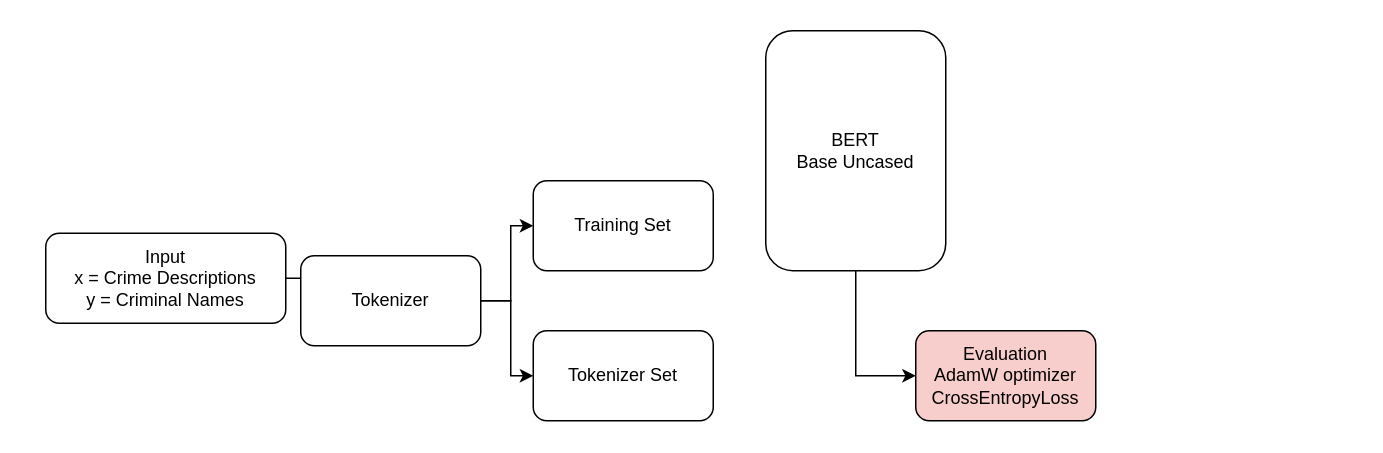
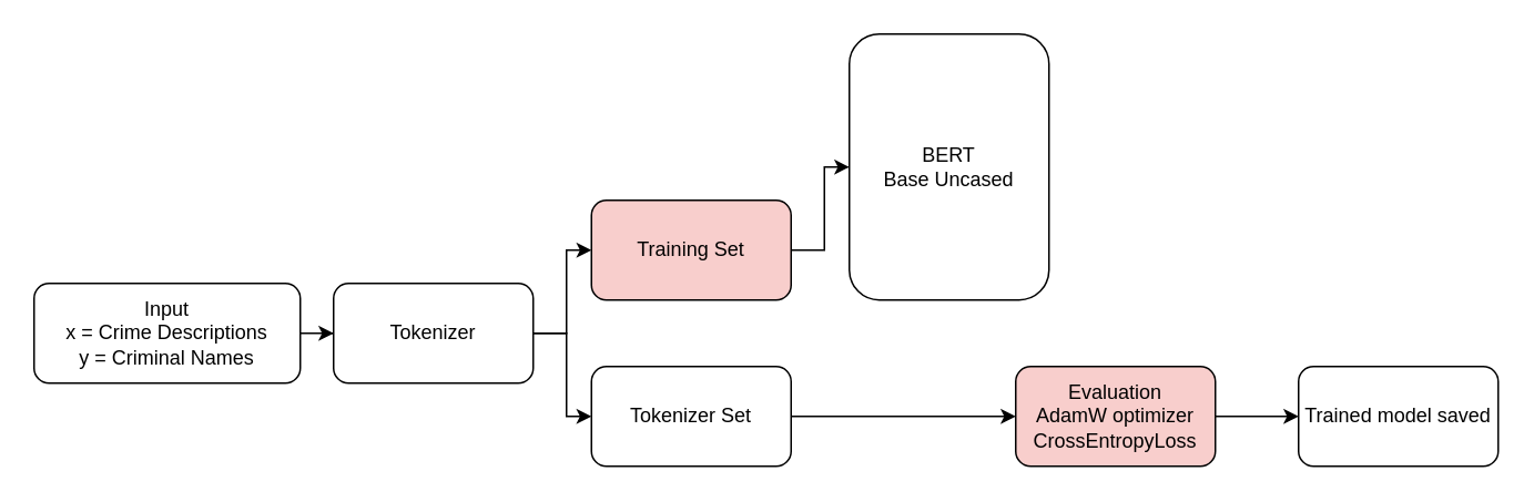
+ <mxCell id="7" style="edgeStyle=orthogonalEdgeStyle;rounded=0;orthogonalLoop=1;jettySize=auto;html=1;" edge="1" parent="1" source="8" target="12"><mxGeometry relative="1" as="geometry" /></mxCell>
- <mxCell id="8" value="Training Set" style="rounded=1;whiteSpace=wrap;html=1;" vertex="1" parent="1"><mxGeometry x="355" y="120" width="120" height="60" as="geometry" /></mxCell>
+ <mxCell id="8" value="Training Set" style="rounded=1;whiteSpace=wrap;html=1;fillColor=#f8cecc;" vertex="1" parent="1"><mxGeometry x="355" y="120" width="120" height="60" as="geometry" /></mxCell>
- <mxCell id="3" value="Input&lt;div&gt;x = Crime Descriptions&lt;/div&gt;&lt;div&gt;y = Criminal Names&lt;/div&gt;" style="rounded=1;whiteSpace=wrap;html=1;" vertex="1" parent="1"><mxGeometry x="30" y="155" width="160" height="60" as="geometry" /></mxCell>
+ <mxCell id="3" value="Input&lt;div&gt;x = Crime Descriptions&lt;/div&gt;&lt;div&gt;y = Criminal Names&lt;/div&gt;" style="rounded=1;whiteSpace=wrap;html=1;" vertex="1" parent="1"><mxGeometry x="20" y="170" width="160" height="60" as="geometry" /></mxCell>
- <mxCell id="11" style="edgeStyle=orthogonalEdgeStyle;rounded=0;orthogonalLoop=1;jettySize=auto;html=1;entryX=0;entryY=0.5;entryDx=0;entryDy=0;" edge="1" parent="1" source="12" target="14"><mxGeometry relative="1" as="geometry" /></mxCell>
+ <mxCell id="9" style="edgeStyle=orthogonalEdgeStyle;rounded=0;orthogonalLoop=1;jettySize=auto;html=1;entryX=0;entryY=0.5;entryDx=0;entryDy=0;" edge="1" parent="1" source="10" target="14"><mxGeometry relative="1" as="geometry" /></mxCell>
+ <mxCell id="13" style="edgeStyle=orthogonalEdgeStyle;rounded=0;orthogonalLoop=1;jettySize=auto;html=1;" edge="1" parent="1" source="14" target="15"><mxGeometry relative="1" as="geometry" /></mxCell>
+ <mxCell id="15" value="Trained model saved" style="rounded=1;whiteSpace=wrap;html=1;" vertex="1" parent="1"><mxGeometry x="780" y="220" width="120" height="60" as="geometry" /></mxCell>
